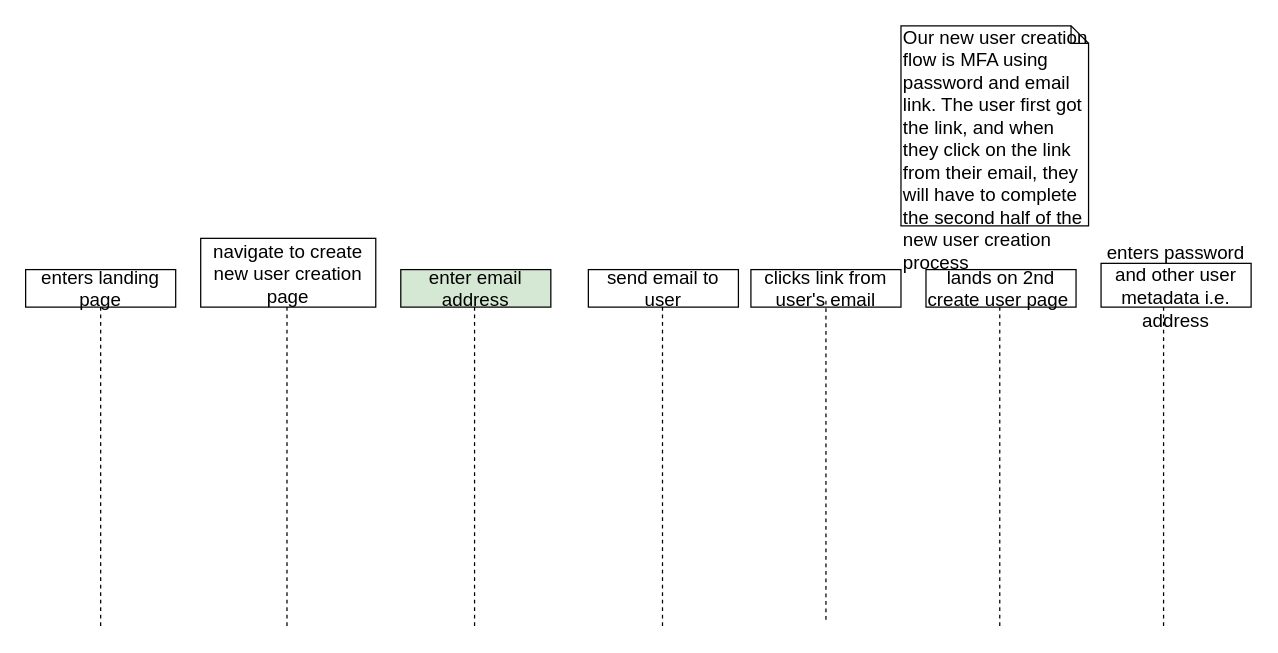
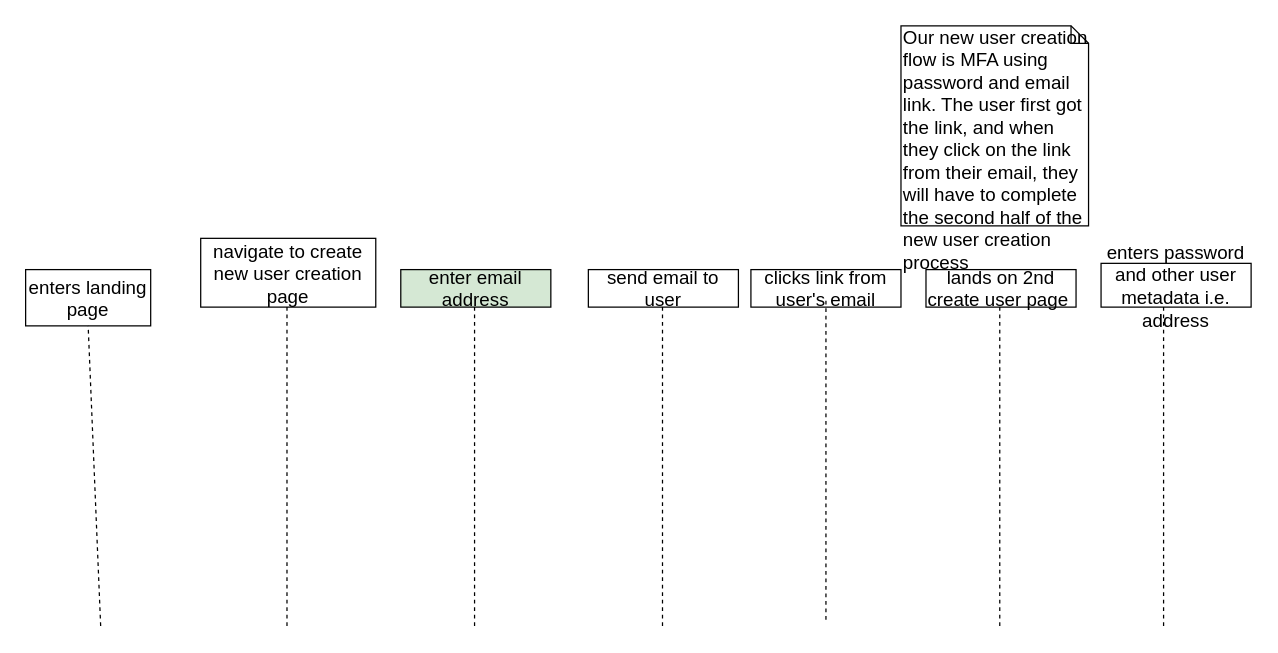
- <mxCell id="2" value="enters landing page" style="rounded=0;whiteSpace=wrap;html=1;fontSize=15;" vertex="1" parent="1"><mxGeometry x="20" y="215" width="120" height="30" as="geometry" /></mxCell>
+ <mxCell id="2" value="enters landing page" style="rounded=0;whiteSpace=wrap;html=1;fontSize=15;" vertex="1" parent="1"><mxGeometry x="20" y="215" width="100" height="45" as="geometry" /></mxCell>
